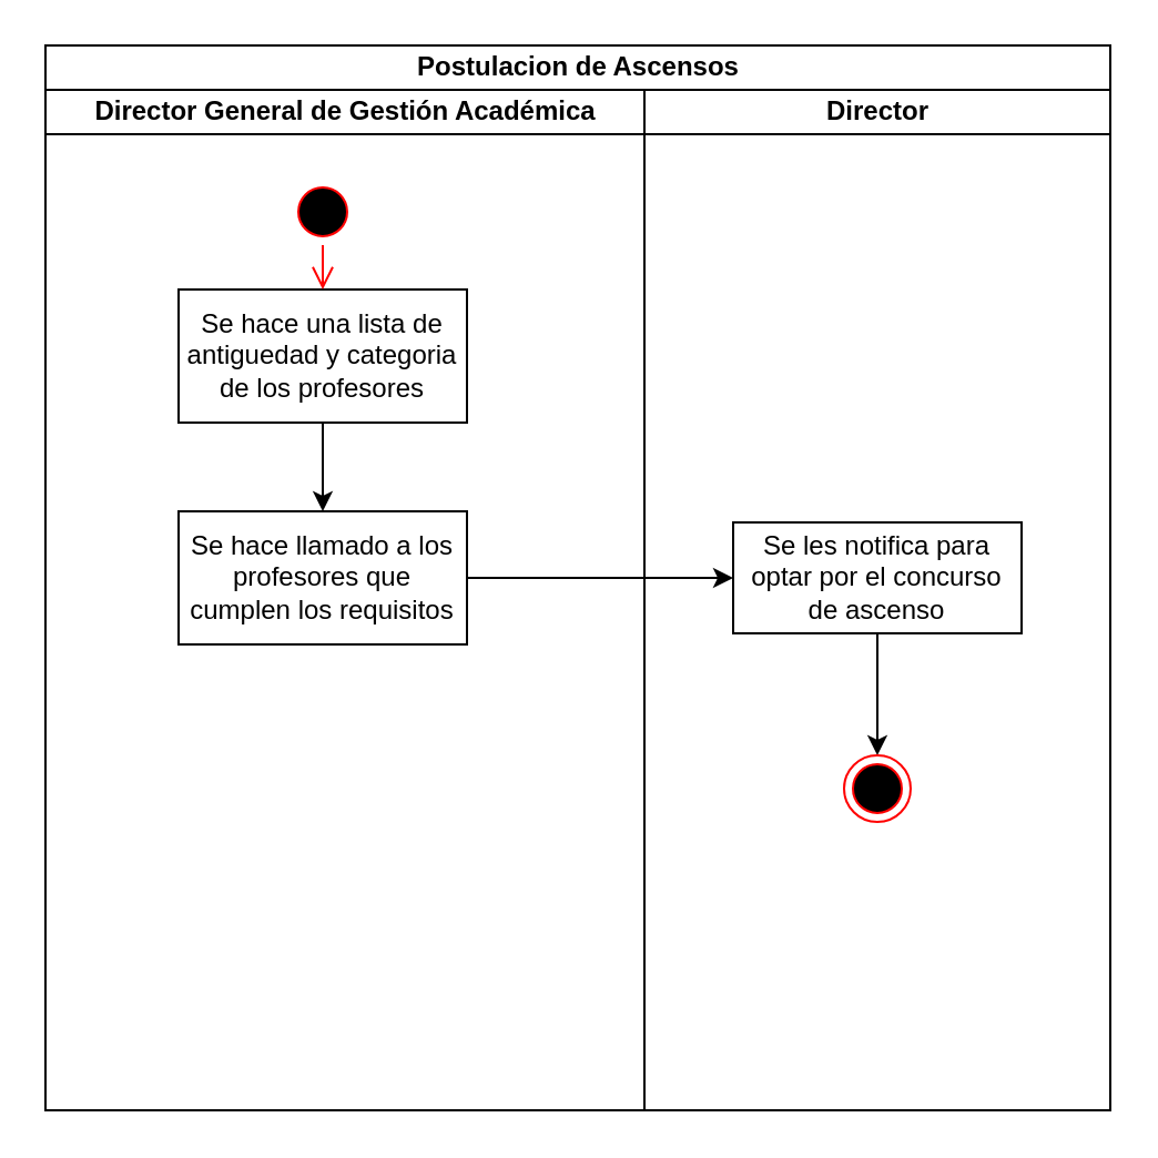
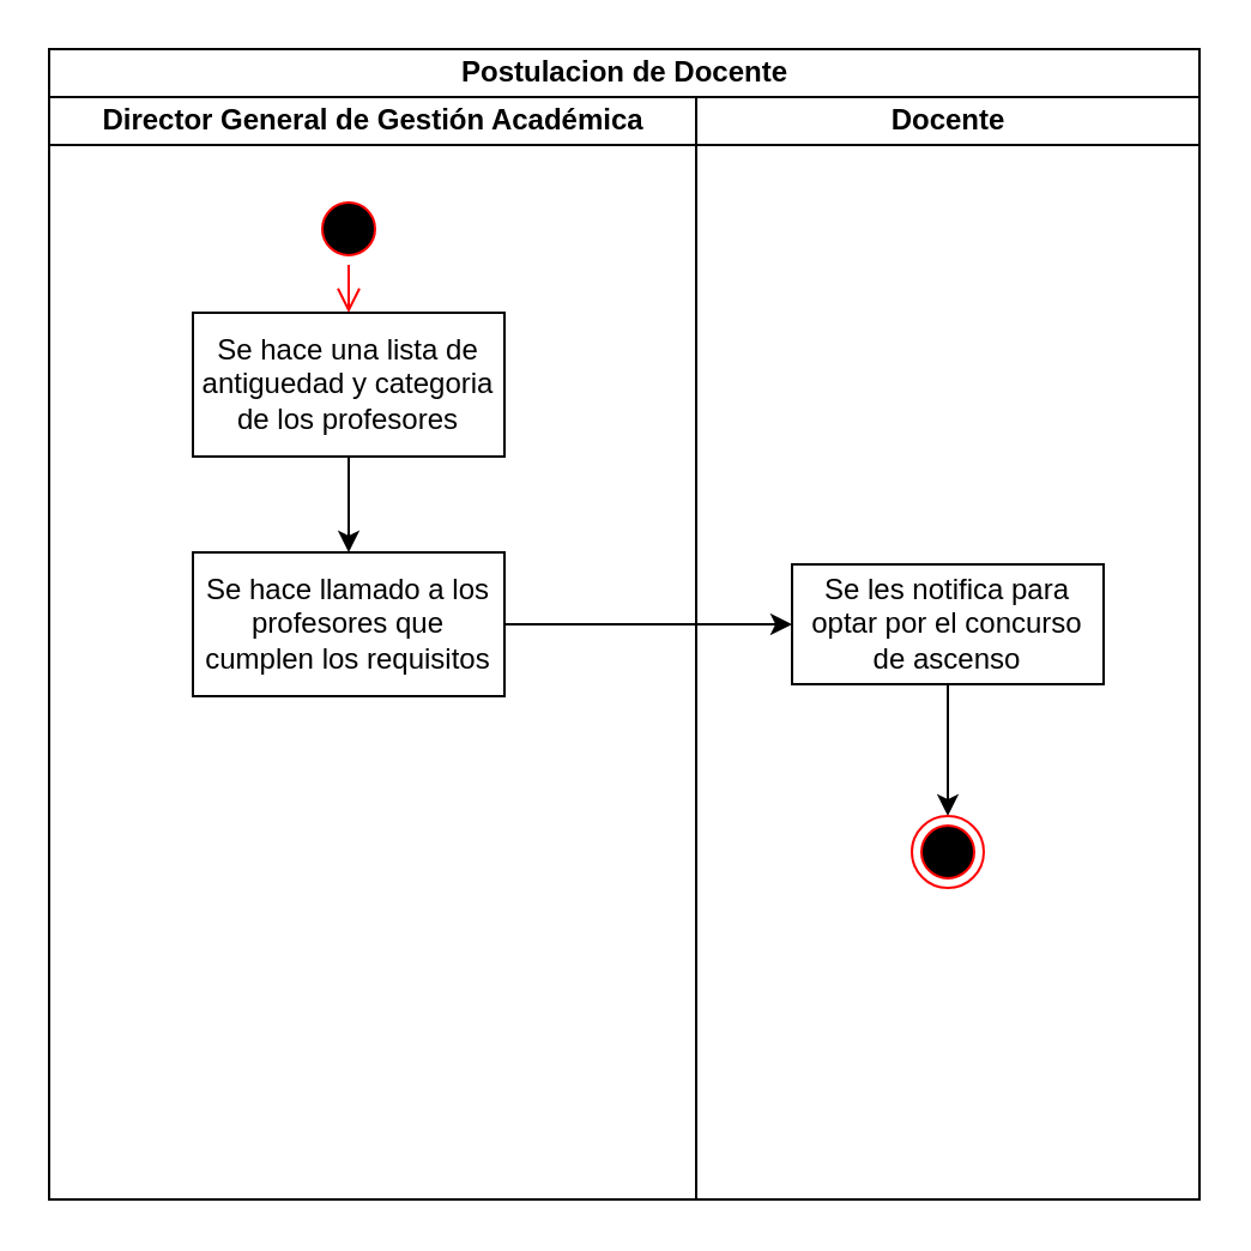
- <mxCell id="2" value="Postulacion de Ascensos" style="swimlane;childLayout=stackLayout;resizeParent=1;resizeParentMax=0;startSize=20;html=1;" vertex="1" parent="1"><mxGeometry x="20" y="20" width="480" height="480" as="geometry" /></mxCell>
+ <mxCell id="2" value="Postulacion de Docente" style="swimlane;childLayout=stackLayout;resizeParent=1;resizeParentMax=0;startSize=20;html=1;" vertex="1" parent="1"><mxGeometry x="20" y="20" width="480" height="480" as="geometry" /></mxCell>
- <mxCell id="9" value="Director" style="swimlane;startSize=20;html=1;" vertex="1" parent="2"><mxGeometry x="270" y="20" width="210" height="460" as="geometry" /></mxCell>
+ <mxCell id="9" value="Docente" style="swimlane;startSize=20;html=1;" vertex="1" parent="2"><mxGeometry x="270" y="20" width="210" height="460" as="geometry" /></mxCell>
